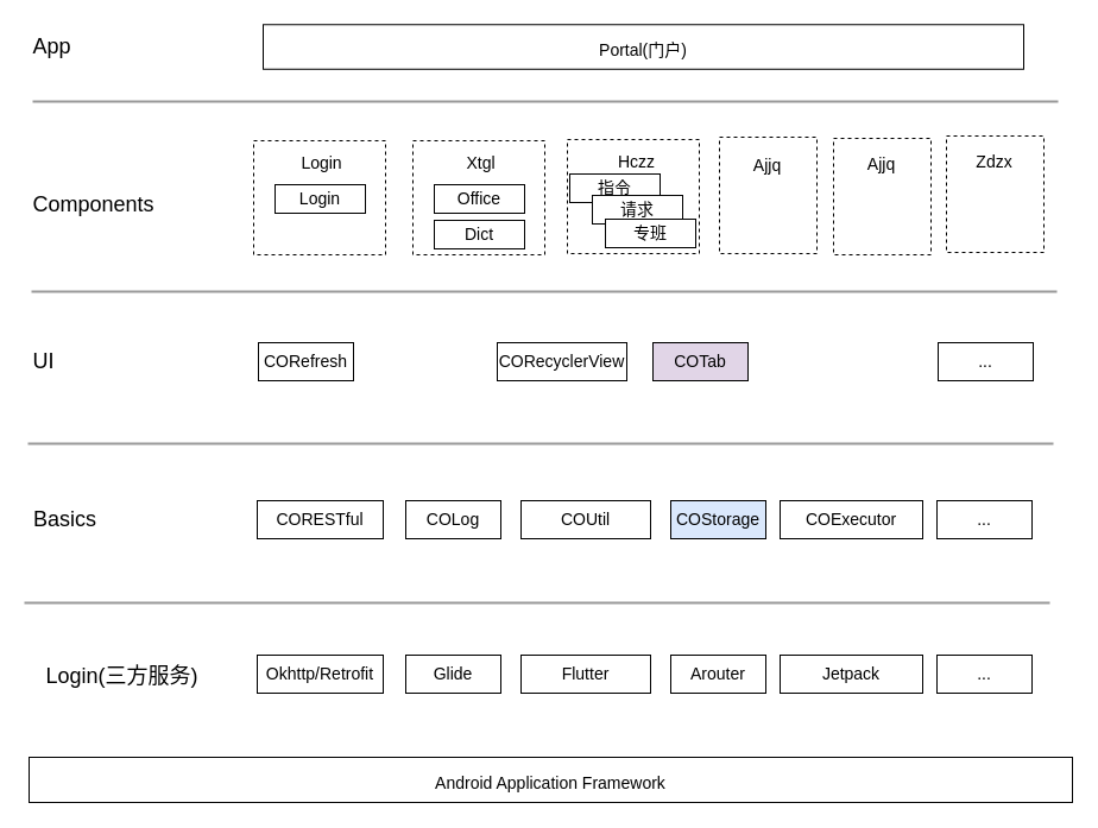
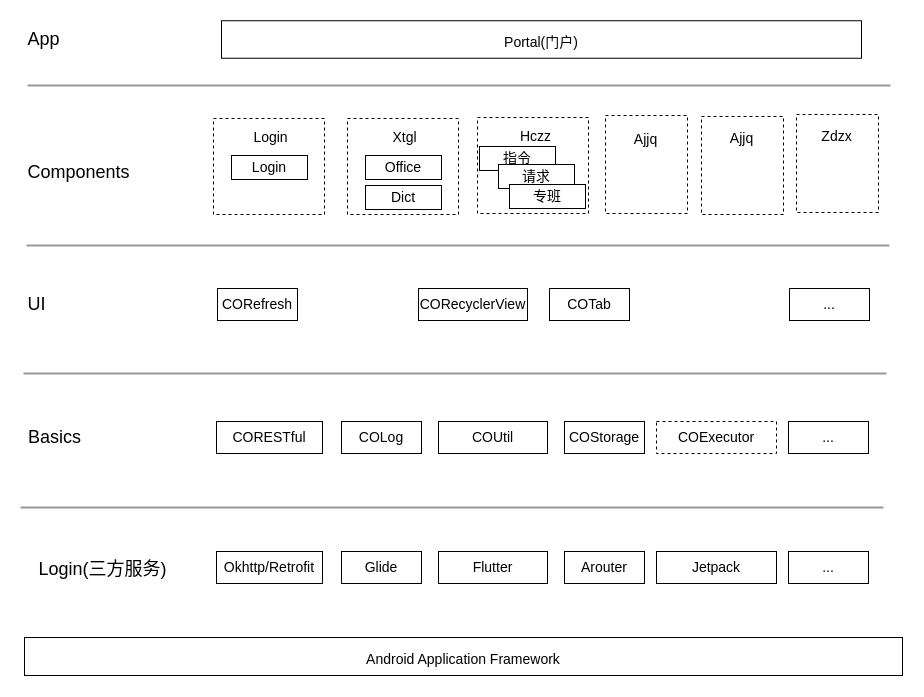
- <mxCell id="48" value="COTab" style="rounded=0;whiteSpace=wrap;html=1;fontSize=14;container=0;fillColor=#e1d5e7;" vertex="1" parent="45"><mxGeometry x="332" width="80" height="32" as="geometry" /></mxCell>
+ <mxCell id="48" value="COTab" style="rounded=0;whiteSpace=wrap;html=1;fontSize=14;container=0;" vertex="1" parent="45"><mxGeometry x="332" width="80" height="32" as="geometry" /></mxCell>
- <mxCell id="35" value="COStorage" style="rounded=0;whiteSpace=wrap;html=1;fontSize=14;container=0;fillColor=#dae8fc;" vertex="1" parent="31"><mxGeometry x="348" width="80" height="32" as="geometry" /></mxCell>
+ <mxCell id="35" value="COStorage" style="rounded=0;whiteSpace=wrap;html=1;fontSize=14;container=0;" vertex="1" parent="31"><mxGeometry x="348" width="80" height="32" as="geometry" /></mxCell>
- <mxCell id="36" value="COExecutor" style="rounded=0;whiteSpace=wrap;html=1;fontSize=14;container=0;" vertex="1" parent="31"><mxGeometry x="440" width="120" height="32" as="geometry" /></mxCell>
+ <mxCell id="36" value="COExecutor" style="rounded=0;whiteSpace=wrap;html=1;fontSize=14;container=0;dashed=1;" vertex="1" parent="31"><mxGeometry x="440" width="120" height="32" as="geometry" /></mxCell>
